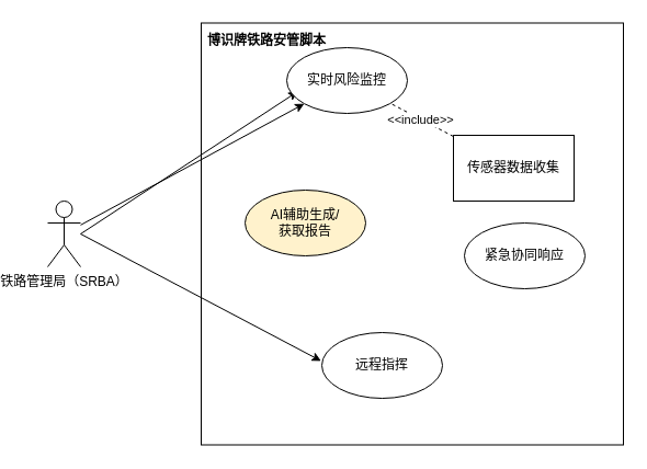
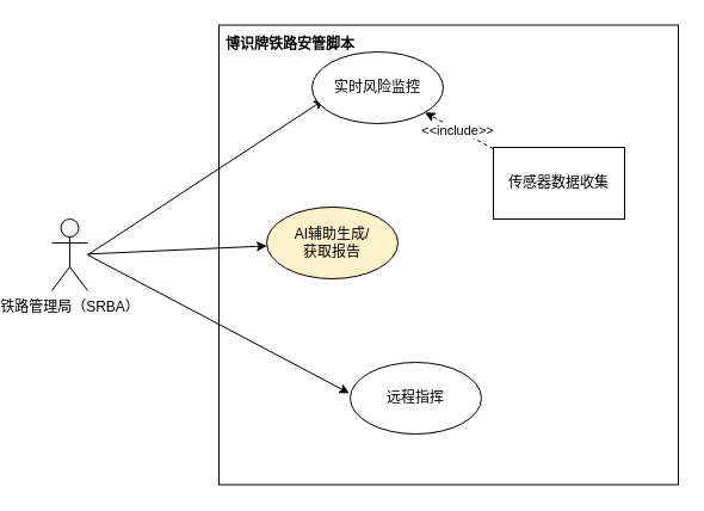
- <mxCell id="10" style="rounded=0;orthogonalLoop=1;jettySize=auto;html=1;dashed=1;endArrow=none;" parent="1" source="12" target="6" edge="1"><mxGeometry relative="1" as="geometry" /></mxCell>
+ <mxCell id="10" style="rounded=0;orthogonalLoop=1;jettySize=auto;html=1;dashed=1;" parent="1" source="12" target="6" edge="1"><mxGeometry relative="1" as="geometry" /></mxCell>
- <mxCell id="3" style="rounded=0;orthogonalLoop=1;jettySize=auto;html=1;strokeColor=default;" parent="1" source="5" target="6" edge="1"><mxGeometry relative="1" as="geometry" /></mxCell>
+ <mxCell id="3" style="rounded=0;orthogonalLoop=1;jettySize=auto;html=1;strokeColor=default;" parent="1" source="5" target="7" edge="1"><mxGeometry relative="1" as="geometry" /></mxCell>
- <mxCell id="9" value="紧急协同响应" style="ellipse;whiteSpace=wrap;html=1;" parent="1" vertex="1"><mxGeometry x="400" y="203" width="110" height="60" as="geometry" /></mxCell>
